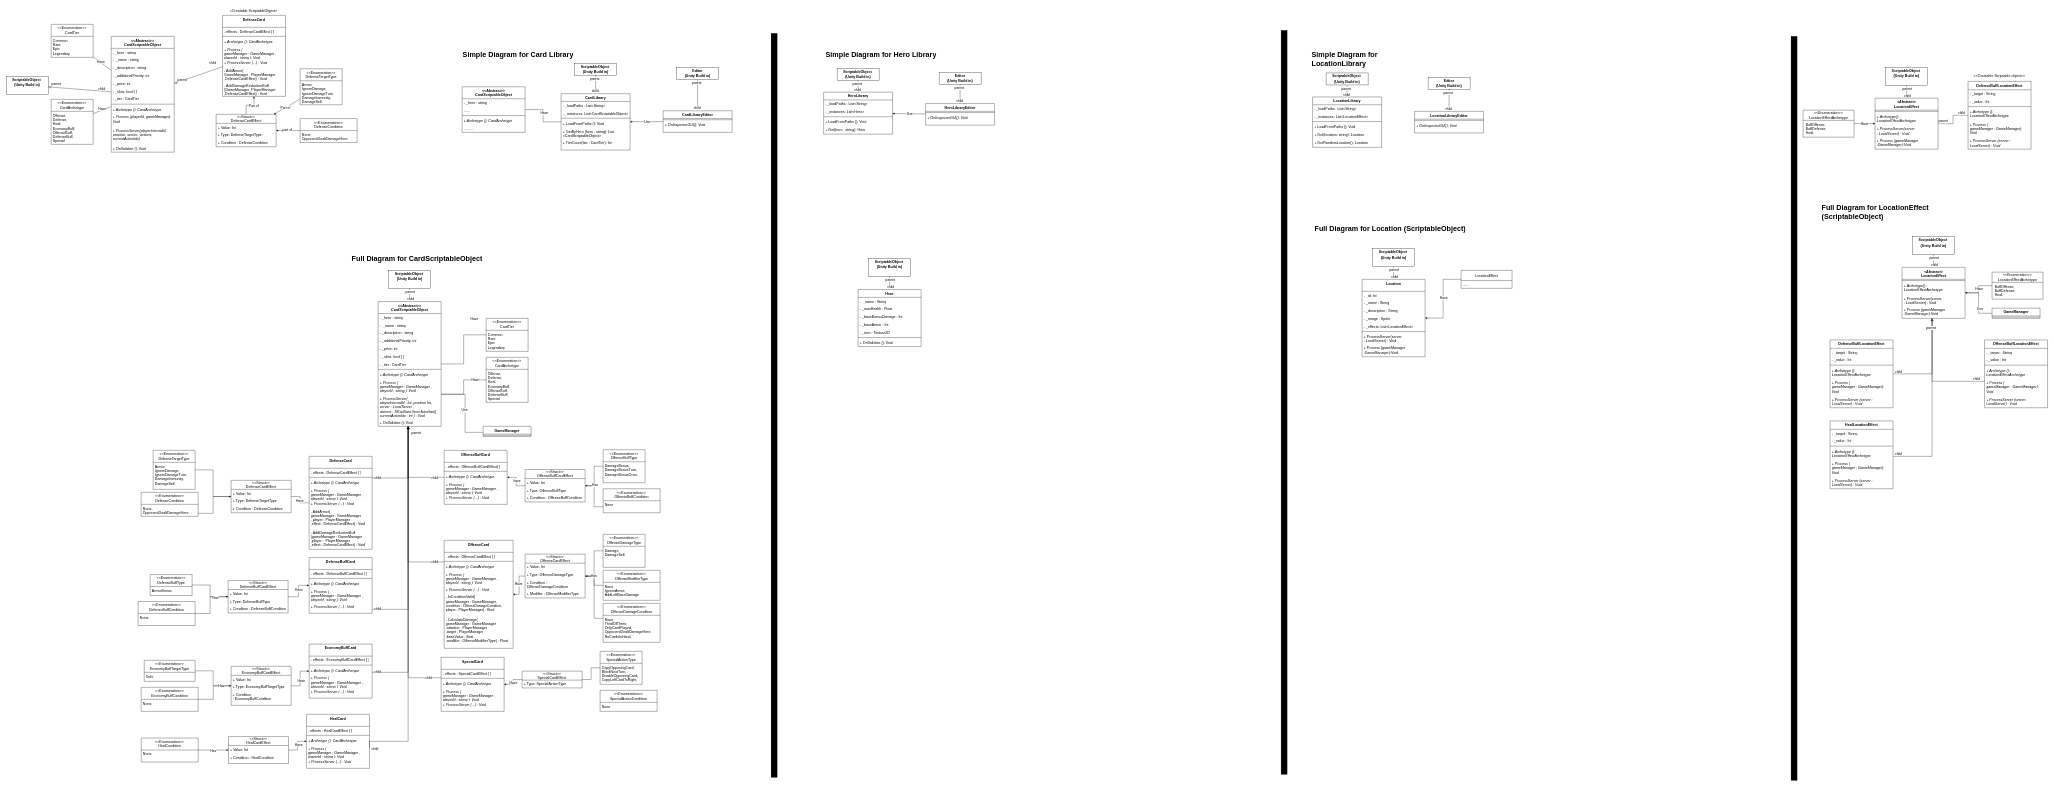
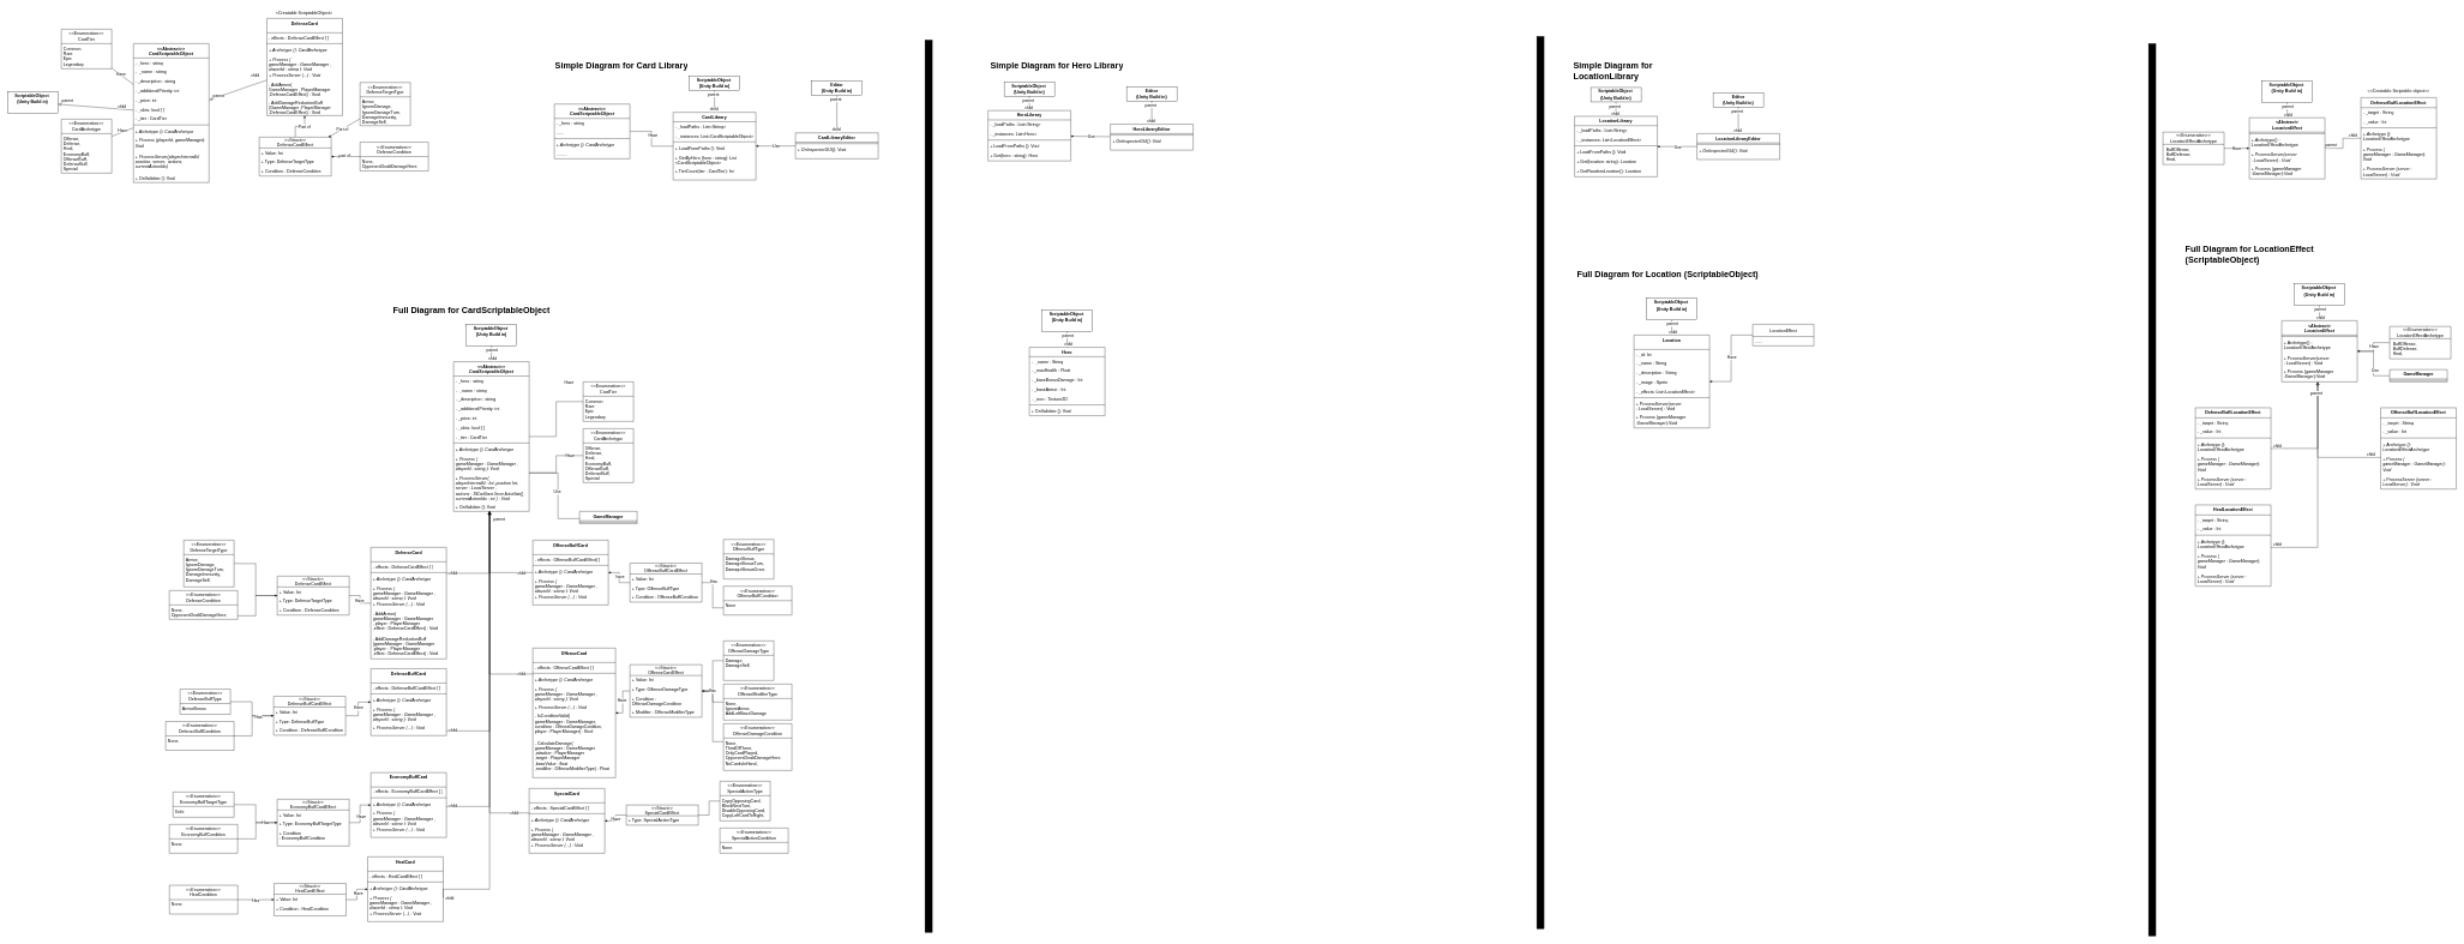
+ <mxCell id="304" style="rounded=0;orthogonalLoop=1;jettySize=auto;html=1;startArrow=none;startFill=0;endArrow=diamondThin;endFill=1;" parent="1" source="306" target="293" edge="1"><mxGeometry relative="1" as="geometry" /></mxCell>
+ <mxCell id="305" value="Use" style="edgeLabel;html=1;align=center;verticalAlign=middle;resizable=0;points=[];" parent="304" vertex="1" connectable="0"><mxGeometry x="-0.013" relative="1" as="geometry"><mxPoint as="offset" /></mxGeometry></mxCell>
- <mxCell id="290" value="&lt;h1 style=&quot;margin-top: 0px;&quot;&gt;Full Diagram for CardScriptableObject&lt;/h1&gt;" style="text;html=1;whiteSpace=wrap;overflow=hidden;rounded=0;" parent="1" vertex="1"><mxGeometry x="1170" y="840" width="460" height="40" as="geometry" /></mxCell>
+ <mxCell id="290" value="&lt;h1 style=&quot;margin-top: 0px;&quot;&gt;Full Diagram for CardScriptableObject&lt;/h1&gt;" style="text;html=1;whiteSpace=wrap;overflow=hidden;rounded=0;" parent="1" vertex="1"><mxGeometry x="1090" y="840" width="460" height="40" as="geometry" /></mxCell>
- <mxCell id="123" style="edgeStyle=orthogonalEdgeStyle;rounded=0;orthogonalLoop=1;jettySize=auto;html=1;endArrow=diamondThin;endFill=1;" parent="1" source="124" target="119" edge="1"><mxGeometry relative="1" as="geometry" /></mxCell>
